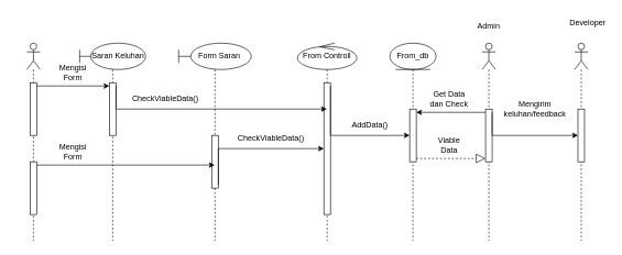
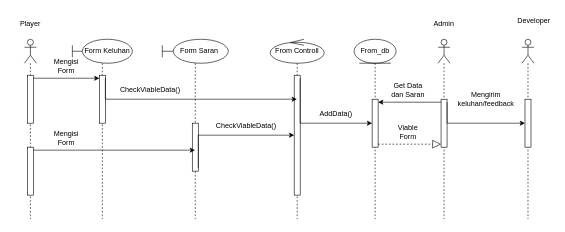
+ <mxCell id="33" value="Player" style="text;html=1;strokeColor=none;fillColor=none;align=center;verticalAlign=middle;whiteSpace=wrap;rounded=0;" vertex="1" parent="1"><mxGeometry x="20" y="25" width="60" height="30" as="geometry" /></mxCell>
- <mxCell id="5" value="&amp;nbsp; &amp;nbsp; &amp;nbsp;Saran Keluhan" style="shape=umlLifeline;perimeter=lifelinePerimeter;whiteSpace=wrap;html=1;container=1;dropTarget=0;collapsible=0;recursiveResize=0;outlineConnect=0;portConstraint=eastwest;newEdgeStyle={&quot;curved&quot;:0,&quot;rounded&quot;:0};participant=umlBoundary;" vertex="1" parent="1"><mxGeometry x="120" y="65" width="100" height="300" as="geometry" /></mxCell>
+ <mxCell id="5" value="&amp;nbsp; &amp;nbsp; &amp;nbsp;Form Keluhan" style="shape=umlLifeline;perimeter=lifelinePerimeter;whiteSpace=wrap;html=1;container=1;dropTarget=0;collapsible=0;recursiveResize=0;outlineConnect=0;portConstraint=eastwest;newEdgeStyle={&quot;curved&quot;:0,&quot;rounded&quot;:0};participant=umlBoundary;" vertex="1" parent="1"><mxGeometry x="120" y="65" width="100" height="300" as="geometry" /></mxCell>
- <mxCell id="30" value="Get Data dan Check" style="text;html=1;strokeColor=none;fillColor=none;align=center;verticalAlign=middle;whiteSpace=wrap;rounded=0;" vertex="1" parent="1"><mxGeometry x="650" y="135" width="60" height="30" as="geometry" /></mxCell>
+ <mxCell id="30" value="Get Data dan Saran" style="text;html=1;strokeColor=none;fillColor=none;align=center;verticalAlign=middle;whiteSpace=wrap;rounded=0;" vertex="1" parent="1"><mxGeometry x="650" y="135" width="60" height="30" as="geometry" /></mxCell>
- <mxCell id="31" value="Viable Data" style="text;html=1;strokeColor=none;fillColor=none;align=center;verticalAlign=middle;whiteSpace=wrap;rounded=0;" vertex="1" parent="1"><mxGeometry x="650" y="205" width="60" height="30" as="geometry" /></mxCell>
+ <mxCell id="31" value="Viable Form" style="text;html=1;strokeColor=none;fillColor=none;align=center;verticalAlign=middle;whiteSpace=wrap;rounded=0;" vertex="1" parent="1"><mxGeometry x="650" y="205" width="60" height="30" as="geometry" /></mxCell>
